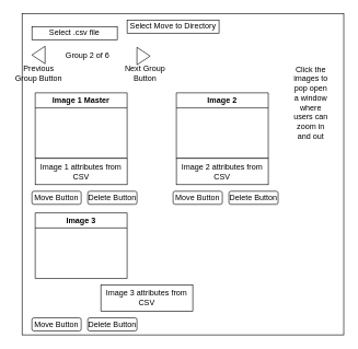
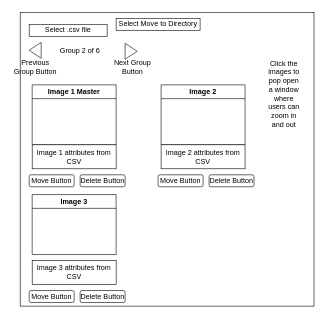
- <mxCell id="14" value="Image 3 attributes from CSV" style="rounded=0;whiteSpace=wrap;html=1;" vertex="1" parent="1"><mxGeometry x="153" y="434" width="140" height="40" as="geometry" /></mxCell>
+ <mxCell id="14" value="Image 3 attributes from CSV" style="rounded=0;whiteSpace=wrap;html=1;" vertex="1" parent="1"><mxGeometry x="53" y="434" width="140" height="40" as="geometry" /></mxCell>
